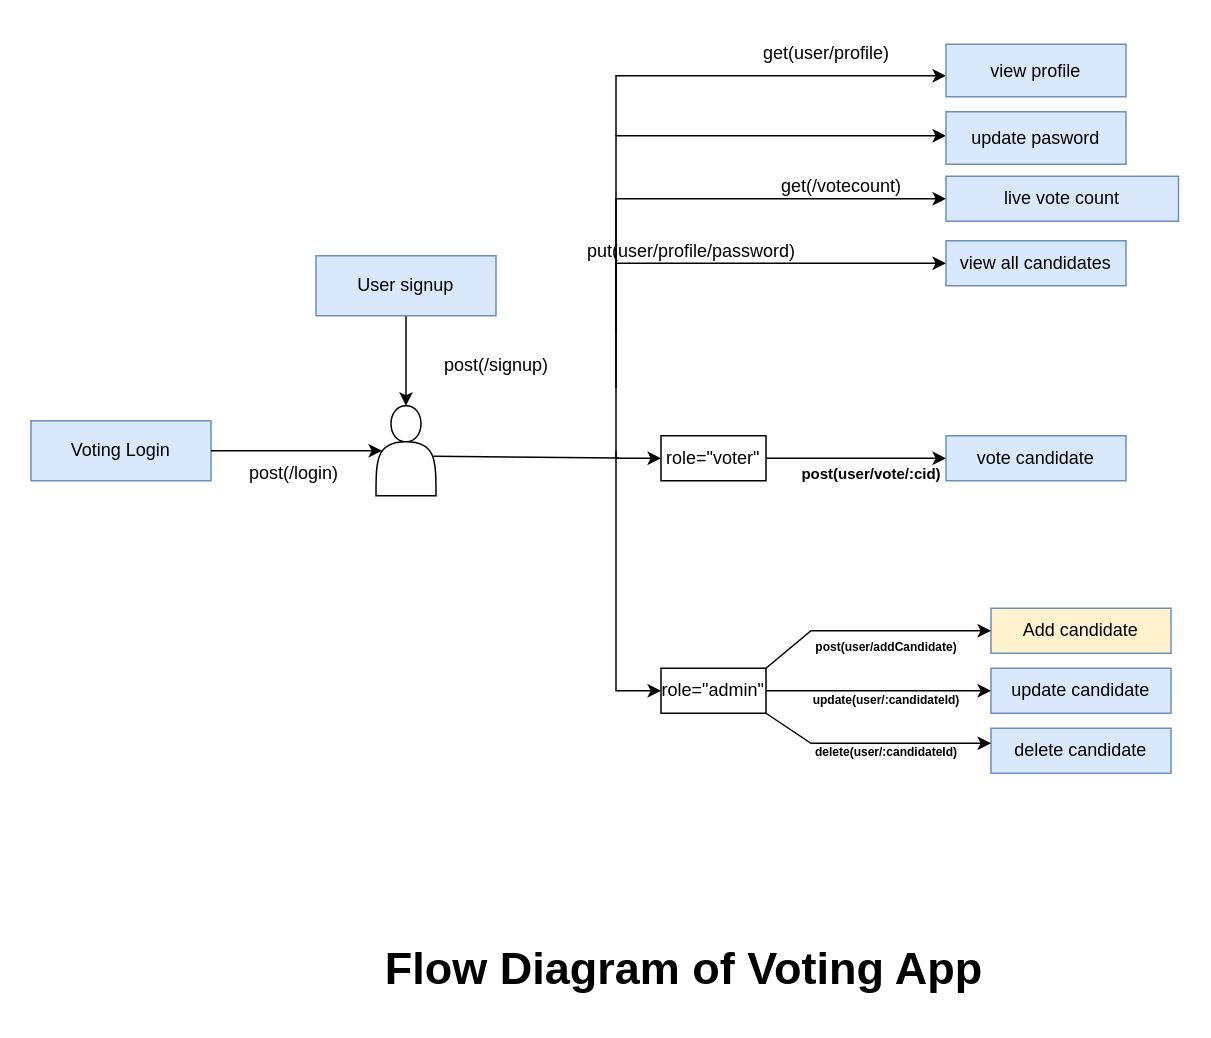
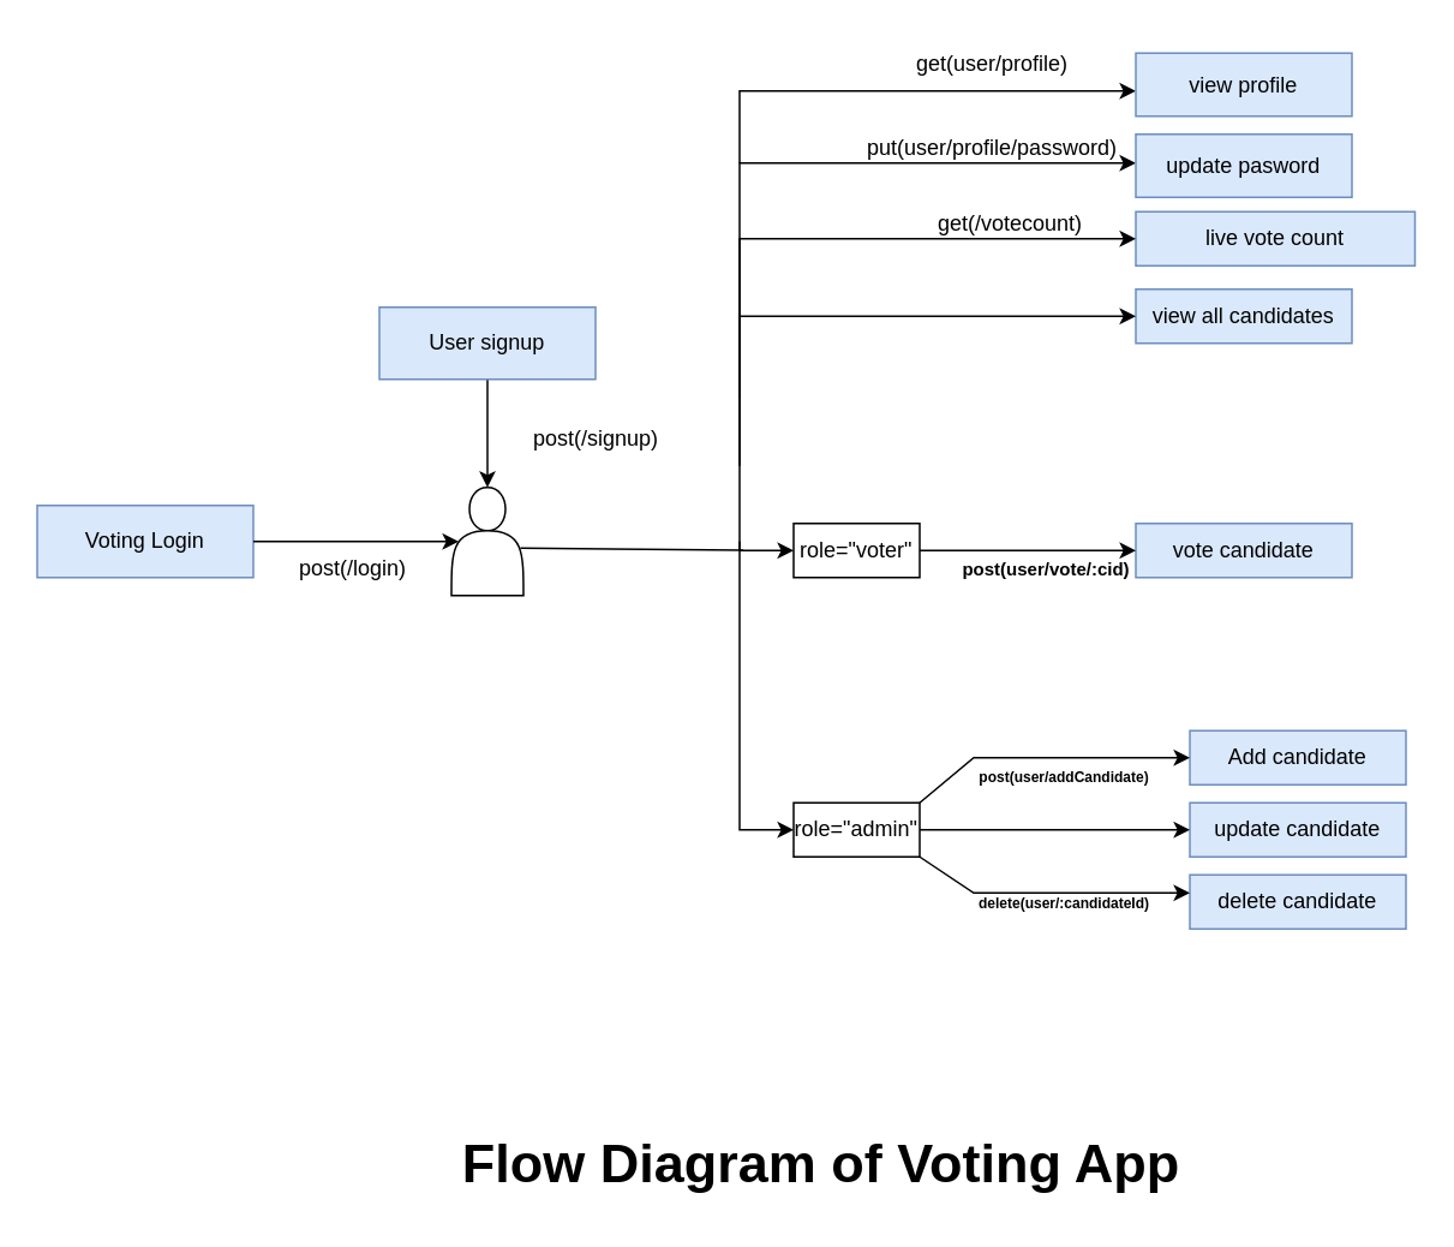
- <mxCell id="24" value="&lt;span style=&quot;color: rgb(0, 0, 0);&quot;&gt;put(user/profile/password)&lt;/span&gt;" style="text;html=1;align=center;verticalAlign=middle;resizable=0;points=[];autosize=1;strokeColor=none;fillColor=none;" parent="1" vertex="1"><mxGeometry x="380" y="152" width="160" height="30" as="geometry" /></mxCell>
+ <mxCell id="24" value="&lt;span style=&quot;color: rgb(0, 0, 0);&quot;&gt;put(user/profile/password)&lt;/span&gt;" style="text;html=1;align=center;verticalAlign=middle;resizable=0;points=[];autosize=1;strokeColor=none;fillColor=none;" parent="1" vertex="1"><mxGeometry x="470" y="67" width="160" height="30" as="geometry" /></mxCell>
- <mxCell id="18" value="Add candidate" style="rounded=0;whiteSpace=wrap;html=1;fillColor=#fff2cc;strokeColor=#6c8ebf;" parent="1" vertex="1"><mxGeometry x="660" y="405" width="120" height="30" as="geometry" /></mxCell>
+ <mxCell id="18" value="Add candidate" style="rounded=0;whiteSpace=wrap;html=1;fillColor=#dae8fc;strokeColor=#6c8ebf;" parent="1" vertex="1"><mxGeometry x="660" y="405" width="120" height="30" as="geometry" /></mxCell>
- <mxCell id="23" value="&lt;font style=&quot;font-size: 8px;&quot;&gt;&lt;b&gt;update(user/:candidateId)&lt;/b&gt;&lt;/font&gt;" style="text;html=1;align=center;verticalAlign=middle;resizable=0;points=[];autosize=1;strokeColor=none;fillColor=none;" parent="1" vertex="1"><mxGeometry x="530" y="450" width="120" height="30" as="geometry" /></mxCell>
